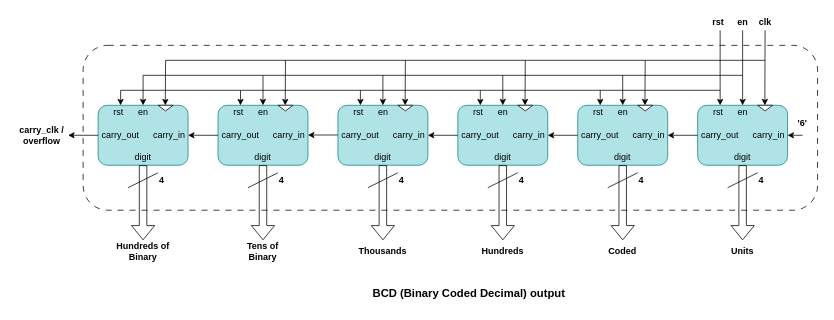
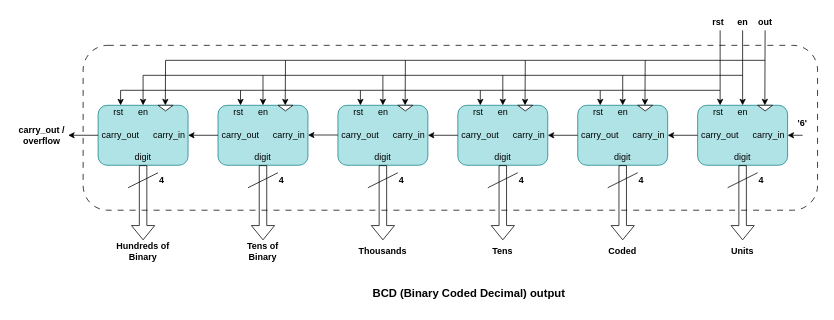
- <mxCell id="94" value="clk" style="text;html=1;align=center;verticalAlign=middle;whiteSpace=wrap;rounded=0;fontStyle=1" vertex="1" parent="1"><mxGeometry x="1002.5" y="20" width="35" height="20" as="geometry" /></mxCell>
+ <mxCell id="94" value="out" style="text;html=1;align=center;verticalAlign=middle;whiteSpace=wrap;rounded=0;fontStyle=1" vertex="1" parent="1"><mxGeometry x="1002.5" y="20" width="35" height="20" as="geometry" /></mxCell>
- <mxCell id="95" value="carry_clk / overflow" style="text;html=1;align=center;verticalAlign=middle;whiteSpace=wrap;rounded=0;fontStyle=1" vertex="1" parent="1"><mxGeometry x="20" y="170" width="70" height="20" as="geometry" /></mxCell>
+ <mxCell id="95" value="carry_out / overflow" style="text;html=1;align=center;verticalAlign=middle;whiteSpace=wrap;rounded=0;fontStyle=1" vertex="1" parent="1"><mxGeometry x="20" y="170" width="70" height="20" as="geometry" /></mxCell>
- <mxCell id="98" value="Hundreds" style="text;html=1;align=center;verticalAlign=middle;whiteSpace=wrap;rounded=0;fontStyle=1" vertex="1" parent="1"><mxGeometry x="640" y="320" width="60" height="30" as="geometry" /></mxCell>
+ <mxCell id="98" value="Tens" style="text;html=1;align=center;verticalAlign=middle;whiteSpace=wrap;rounded=0;fontStyle=1" vertex="1" parent="1"><mxGeometry x="640" y="320" width="60" height="30" as="geometry" /></mxCell>
